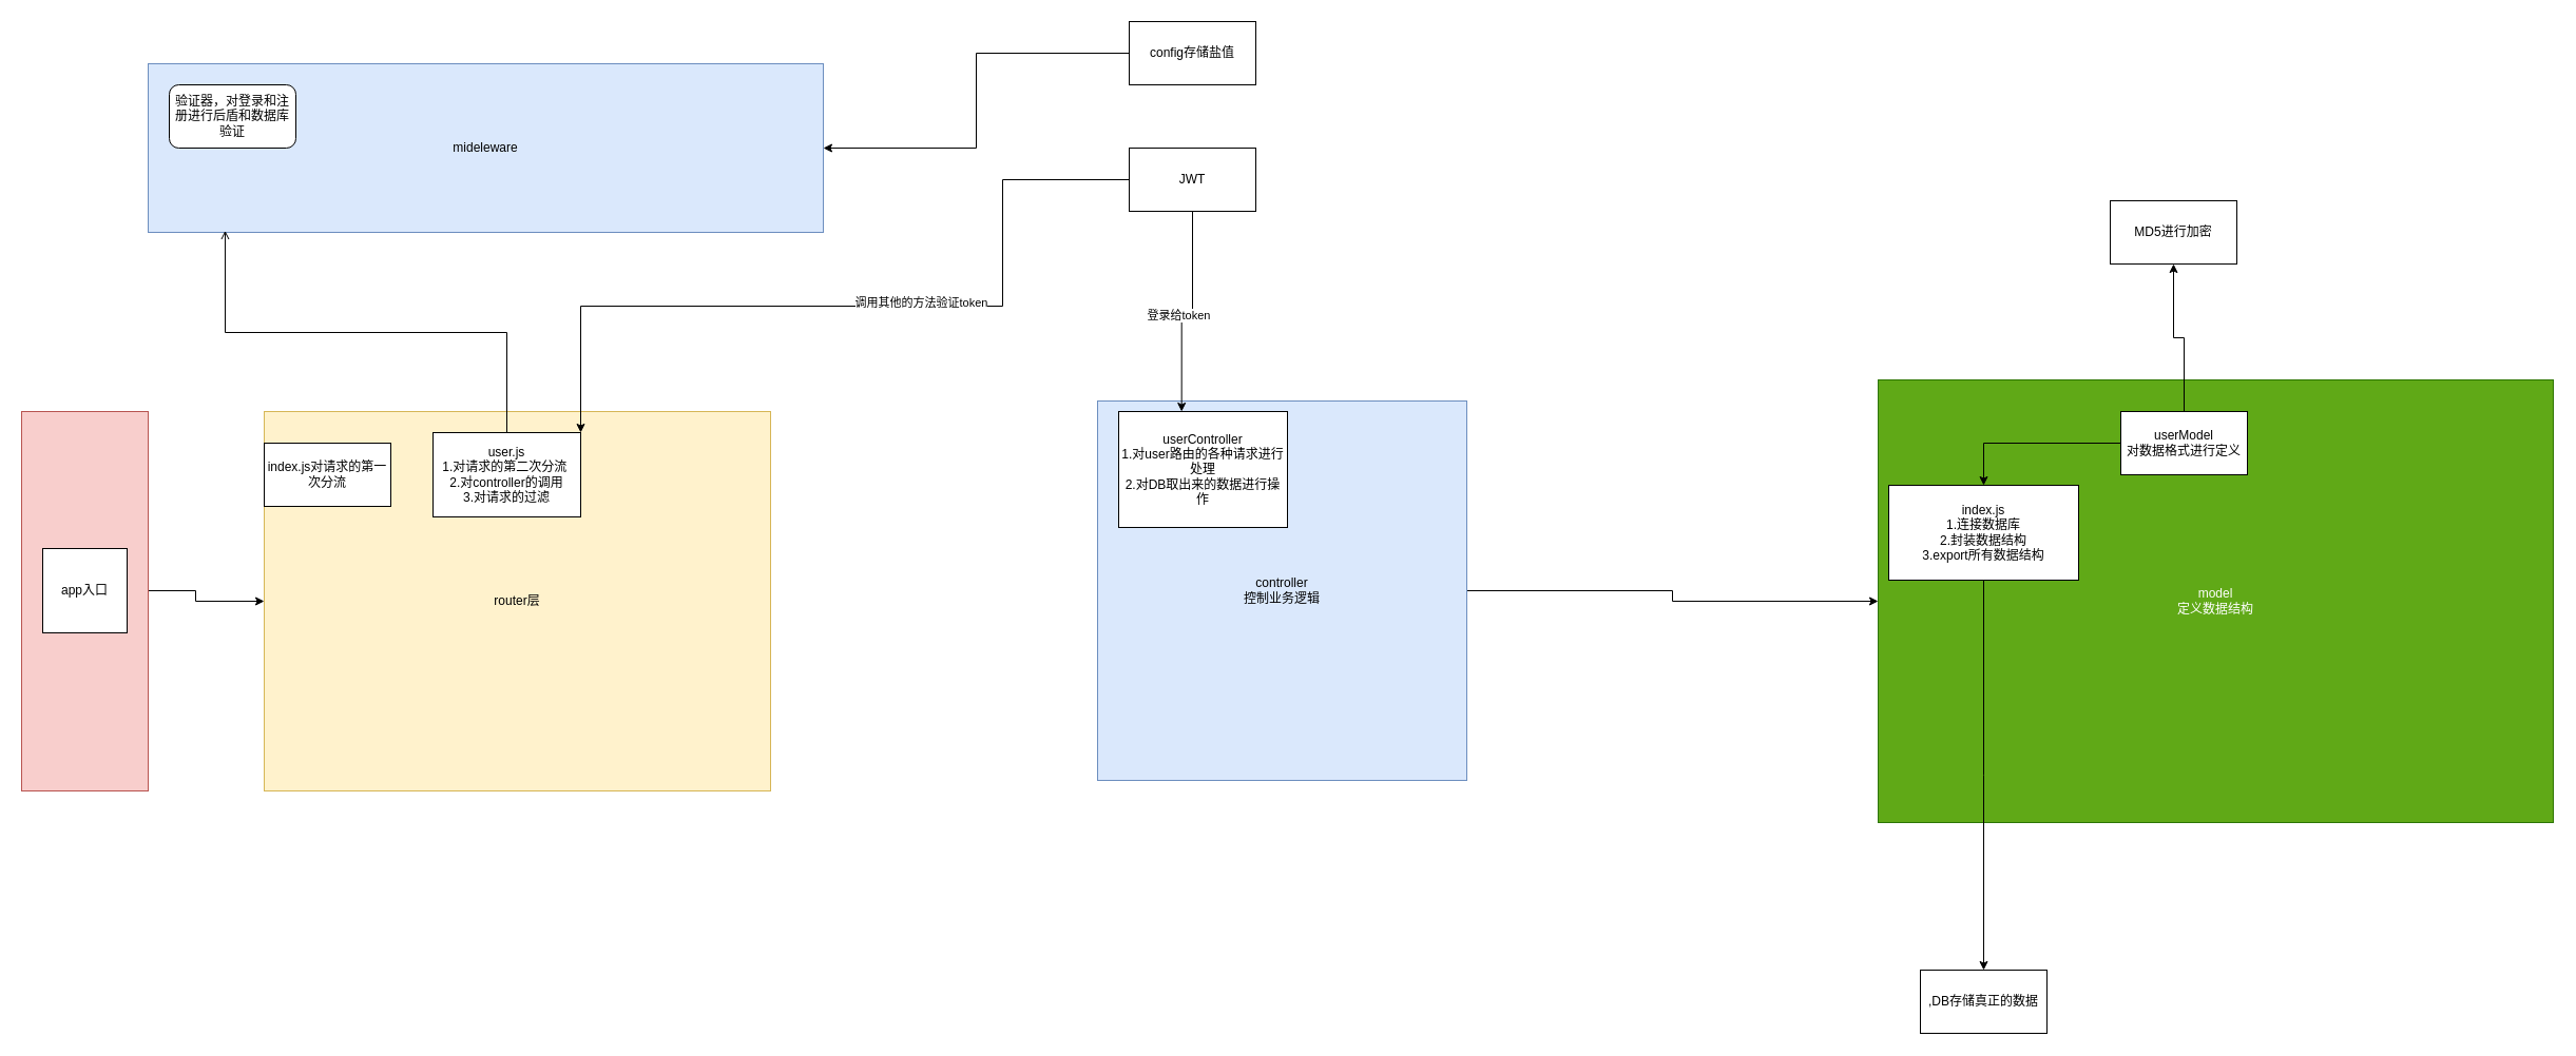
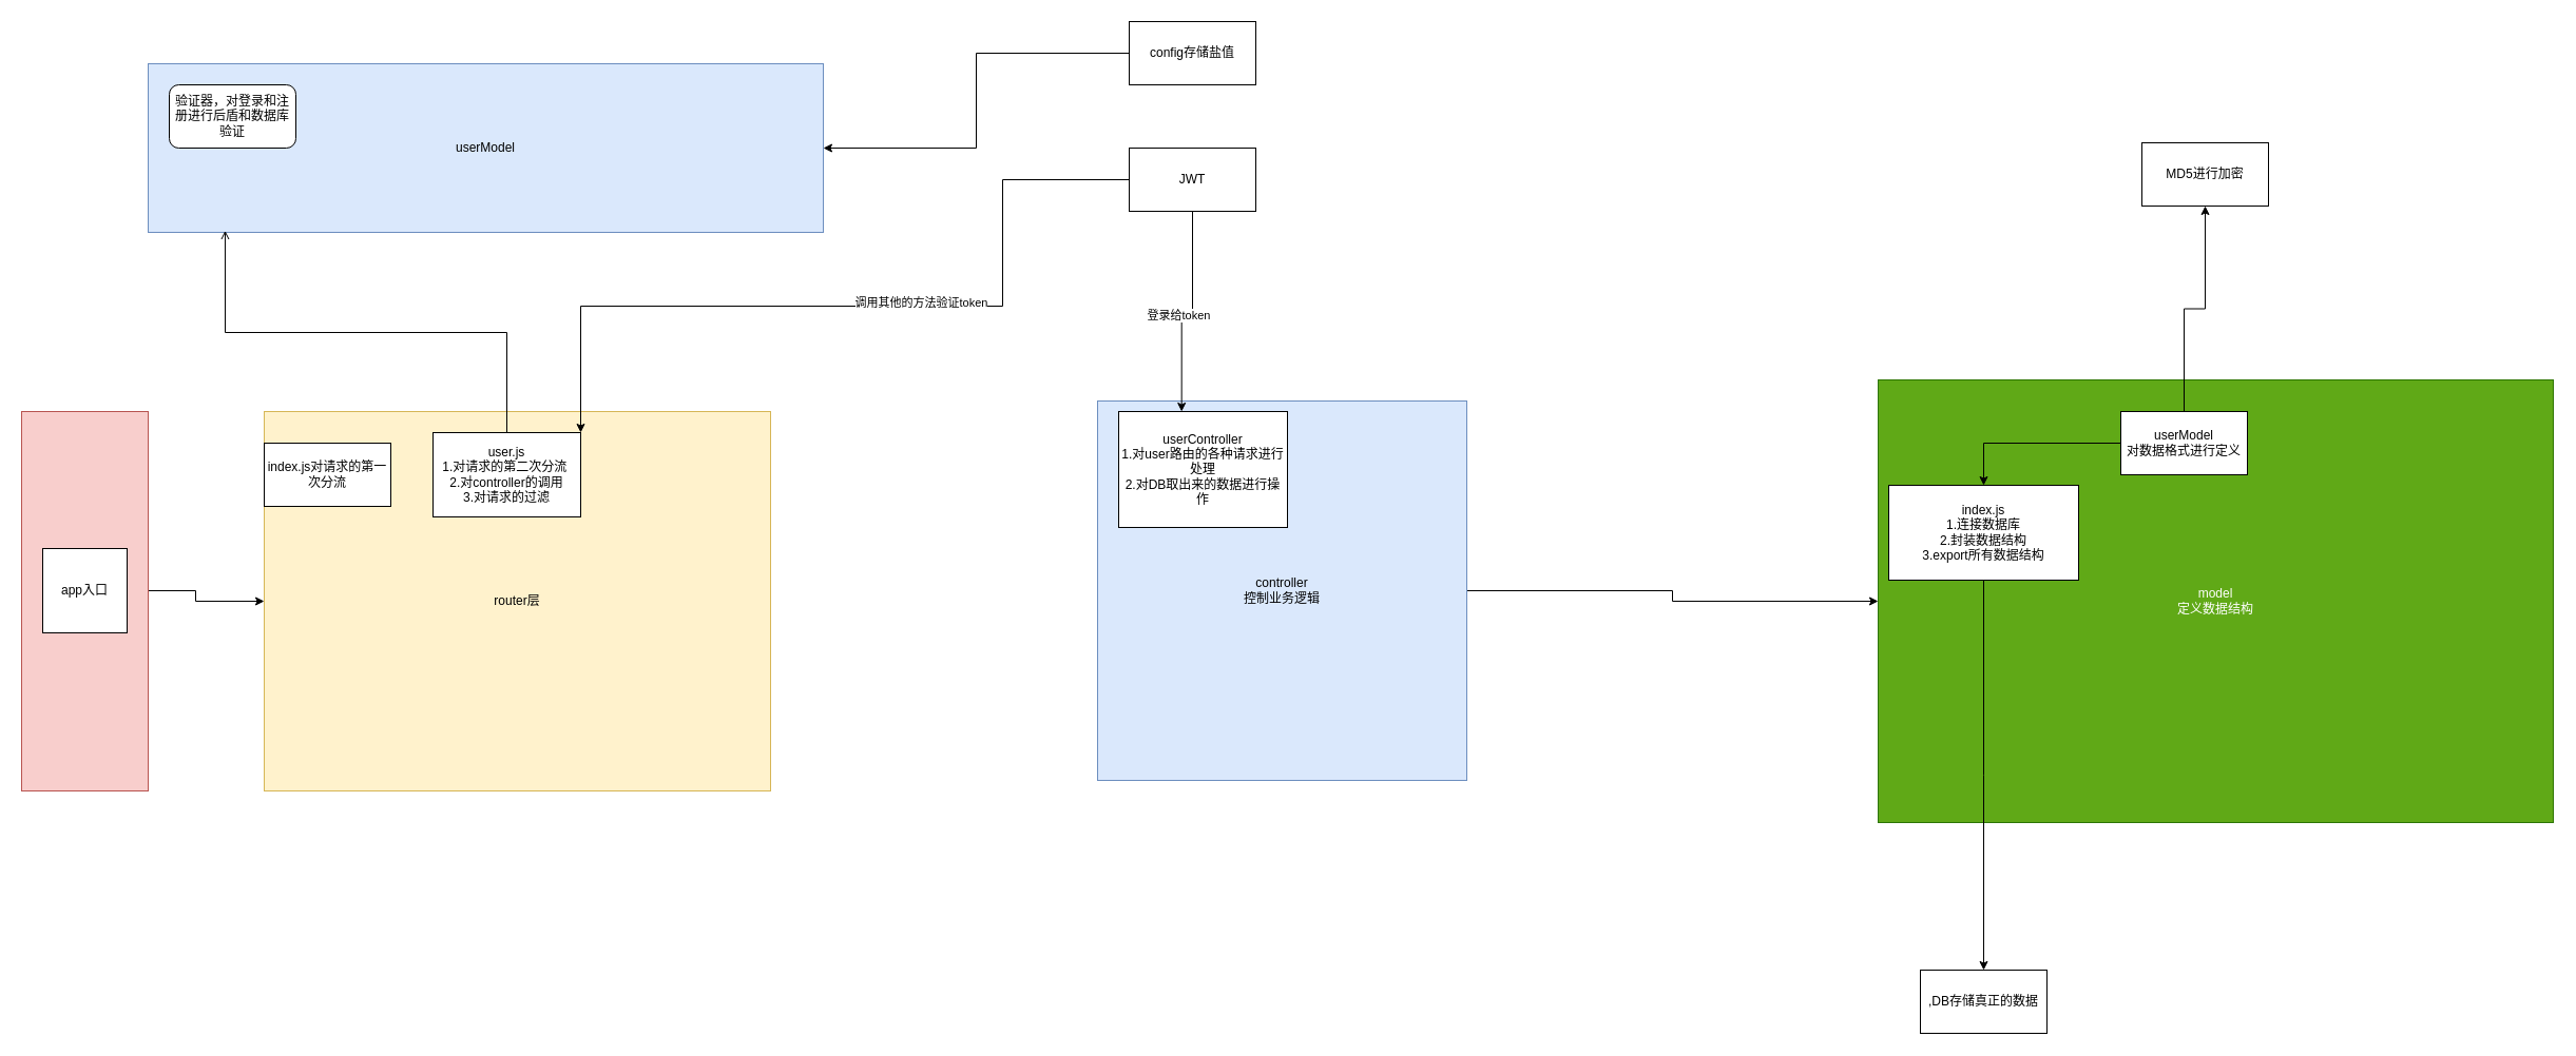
- <mxCell id="13" value="mideleware&lt;br&gt;" style="rounded=0;whiteSpace=wrap;html=1;fillColor=#dae8fc;strokeColor=#6c8ebf;" vertex="1" parent="1"><mxGeometry x="140" y="60" width="640" height="160" as="geometry" /></mxCell>
+ <mxCell id="13" value="userModel&lt;br&gt;" style="rounded=0;whiteSpace=wrap;html=1;fillColor=#dae8fc;strokeColor=#6c8ebf;" vertex="1" parent="1"><mxGeometry x="140" y="60" width="640" height="160" as="geometry" /></mxCell>
- <mxCell id="20" value="MD5进行加密" style="whiteSpace=wrap;html=1;rounded=0;" vertex="1" parent="1"><mxGeometry x="2000" y="190" width="120" height="60" as="geometry" /></mxCell>
+ <mxCell id="20" value="MD5进行加密" style="whiteSpace=wrap;html=1;rounded=0;" vertex="1" parent="1"><mxGeometry x="2030" y="135" width="120" height="60" as="geometry" /></mxCell>
